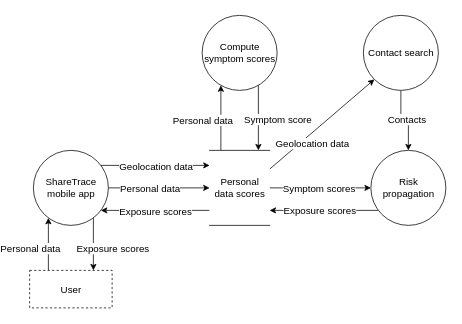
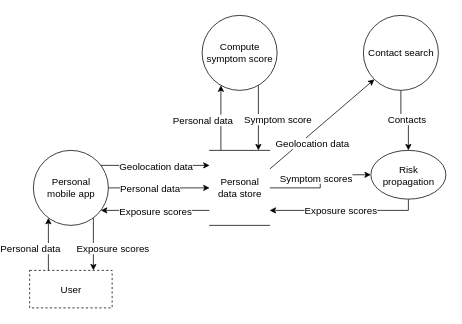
- <mxCell id="4" value="Compute&lt;br style=&quot;font-size: 13px;&quot;&gt;symptom scores" style="shape=ellipse;html=1;dashed=0;whitespace=wrap;perimeter=ellipsePerimeter;fontSize=13;" parent="1" vertex="1"><mxGeometry x="250" y="20" width="100" height="100" as="geometry" /></mxCell>
+ <mxCell id="4" value="Compute&lt;br style=&quot;font-size: 13px;&quot;&gt;symptom score" style="shape=ellipse;html=1;dashed=0;whitespace=wrap;perimeter=ellipsePerimeter;fontSize=13;" parent="1" vertex="1"><mxGeometry x="250" y="20" width="100" height="100" as="geometry" /></mxCell>
- <mxCell id="21" value="ShareTrace&lt;br style=&quot;font-size: 13px;&quot;&gt;mobile app" style="shape=ellipse;html=1;dashed=0;whitespace=wrap;perimeter=ellipsePerimeter;fontSize=13;" parent="1" vertex="1"><mxGeometry x="25" y="200" width="100" height="100" as="geometry" /></mxCell>
+ <mxCell id="21" value="Personal&lt;br style=&quot;font-size: 13px;&quot;&gt;mobile app" style="shape=ellipse;html=1;dashed=0;whitespace=wrap;perimeter=ellipsePerimeter;fontSize=13;" parent="1" vertex="1"><mxGeometry x="25" y="200" width="100" height="100" as="geometry" /></mxCell>
- <mxCell id="16" value="Personal&lt;br style=&quot;font-size: 13px;&quot;&gt;data scores" style="html=1;dashed=0;whitespace=wrap;shape=partialRectangle;right=0;left=0;fontSize=13;" parent="1" vertex="1"><mxGeometry x="260" y="200" width="80" height="100" as="geometry" /></mxCell>
+ <mxCell id="16" value="Personal&lt;br style=&quot;font-size: 13px;&quot;&gt;data store" style="html=1;dashed=0;whitespace=wrap;shape=partialRectangle;right=0;left=0;fontSize=13;" parent="1" vertex="1"><mxGeometry x="260" y="200" width="80" height="100" as="geometry" /></mxCell>
- <mxCell id="28" value="Risk &lt;br&gt;propagation" style="shape=ellipse;html=1;dashed=0;whitespace=wrap;perimeter=ellipsePerimeter;fontSize=13;" parent="1" vertex="1"><mxGeometry x="475" y="200" width="100" height="100" as="geometry" /></mxCell>
+ <mxCell id="28" value="Risk &lt;br&gt;propagation" style="shape=ellipse;html=1;dashed=0;whitespace=wrap;perimeter=ellipsePerimeter;fontSize=13;" parent="1" vertex="1"><mxGeometry x="475" y="200" width="100" height="65" as="geometry" /></mxCell>
